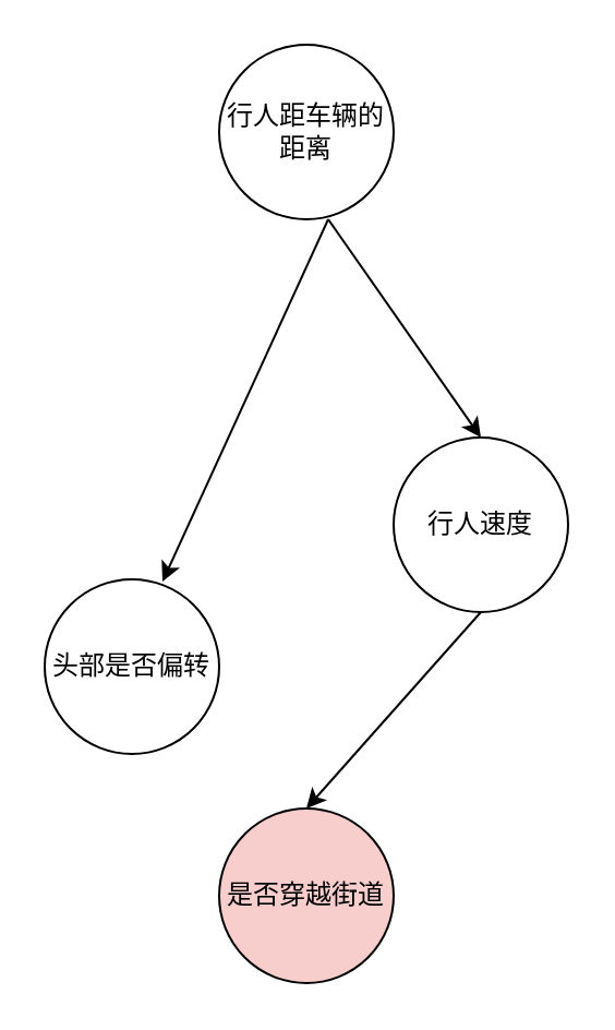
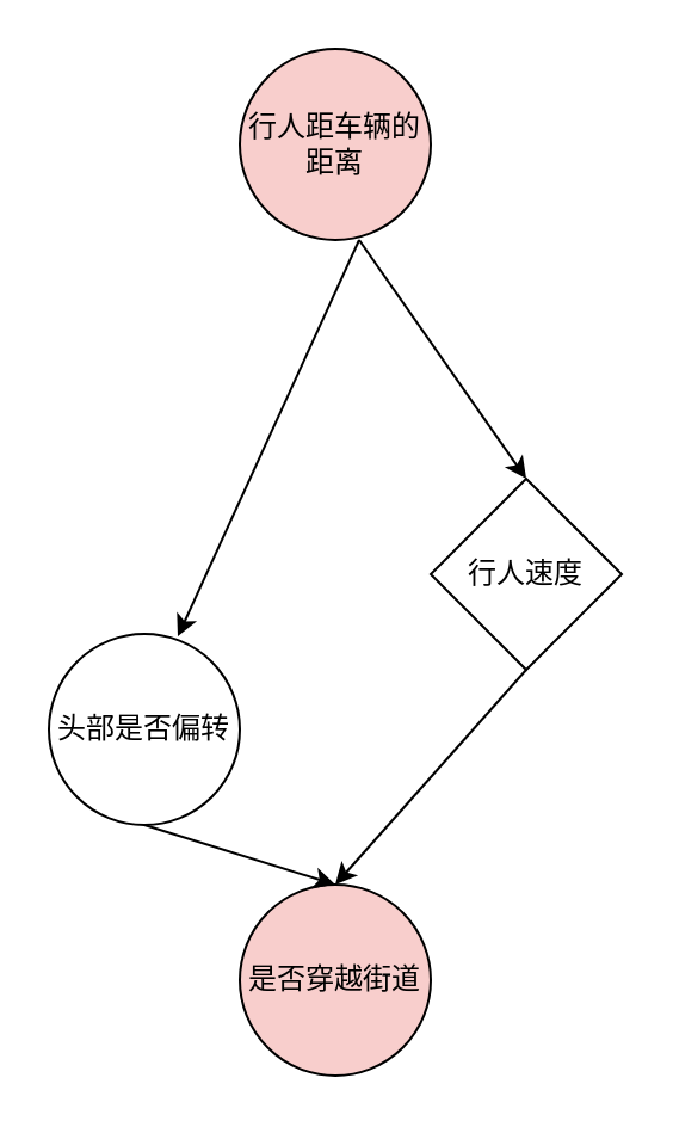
- <mxCell id="2" value="行人距车辆的距离" style="ellipse;whiteSpace=wrap;html=1;aspect=fixed;" parent="1" vertex="1"><mxGeometry x="100" y="20" width="80" height="80" as="geometry" /></mxCell>
+ <mxCell id="2" value="行人距车辆的距离" style="ellipse;whiteSpace=wrap;html=1;aspect=fixed;fillColor=#f8cecc;" parent="1" vertex="1"><mxGeometry x="100" y="20" width="80" height="80" as="geometry" /></mxCell>
- <mxCell id="4" value="行人速度" style="ellipse;whiteSpace=wrap;html=1;aspect=fixed;" parent="1" vertex="1"><mxGeometry x="180" y="200" width="80" height="80" as="geometry" /></mxCell>
+ <mxCell id="4" value="行人速度" style="rhombus;whiteSpace=wrap;html=1;aspect=fixed;" parent="1" vertex="1"><mxGeometry x="180" y="200" width="80" height="80" as="geometry" /></mxCell>
+ <mxCell id="8" value="" style="endArrow=classic;html=1;exitX=0.5;exitY=1;exitDx=0;exitDy=0;entryX=0.5;entryY=0;entryDx=0;entryDy=0;" parent="1" source="3" target="5" edge="1"><mxGeometry width="50" height="50" relative="1" as="geometry"><mxPoint x="90" y="340" as="sourcePoint" /><mxPoint x="140" y="290" as="targetPoint" /></mxGeometry></mxCell>
